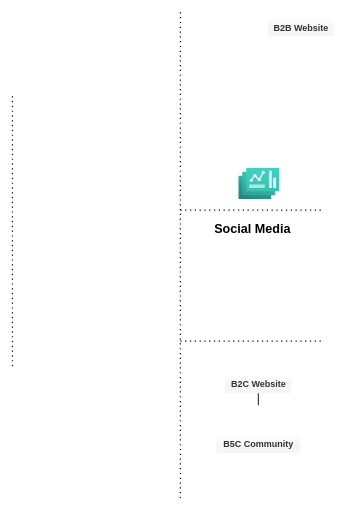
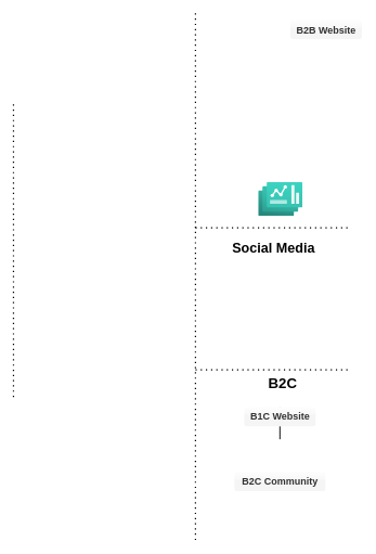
+ <mxCell id="13" value="&lt;b&gt;&lt;font style=&quot;font-size: 22px;&quot;&gt;B2C&lt;/font&gt;&lt;/b&gt;" style="text;html=1;align=center;verticalAlign=middle;resizable=0;points=[];autosize=1;strokeColor=none;fillColor=none;" vertex="1" parent="1"><mxGeometry x="399" y="570" width="70" height="40" as="geometry" /></mxCell>
- <mxCell id="8" value="B2C Website" style="text;html=1;align=center;verticalAlign=middle;resizable=0;points=[];autosize=1;strokeColor=none;fillColor=#f5f5f5;fontStyle=1;fontSize=15;rounded=1;glass=1;fontColor=#333333;shadow=0;" vertex="1" parent="1"><mxGeometry x="375" y="625" width="110" height="30" as="geometry" /></mxCell>
+ <mxCell id="8" value="B1C Website" style="text;html=1;align=center;verticalAlign=middle;resizable=0;points=[];autosize=1;strokeColor=none;fillColor=#f5f5f5;fontStyle=1;fontSize=15;rounded=1;glass=1;fontColor=#333333;shadow=0;" vertex="1" parent="1"><mxGeometry x="375" y="625" width="110" height="30" as="geometry" /></mxCell>
- <mxCell id="12" value="B5C Community&lt;br&gt;" style="text;html=1;align=center;verticalAlign=middle;resizable=0;points=[];autosize=1;strokeColor=none;fillColor=#f5f5f5;fontStyle=1;fontSize=15;rounded=1;glass=1;fontColor=#333333;shadow=0;" vertex="1" parent="1"><mxGeometry x="360" y="725" width="140" height="30" as="geometry" /></mxCell>
+ <mxCell id="12" value="B2C Community&lt;br&gt;" style="text;html=1;align=center;verticalAlign=middle;resizable=0;points=[];autosize=1;strokeColor=none;fillColor=#f5f5f5;fontStyle=1;fontSize=15;rounded=1;glass=1;fontColor=#333333;shadow=0;" vertex="1" parent="1"><mxGeometry x="360" y="725" width="140" height="30" as="geometry" /></mxCell>
